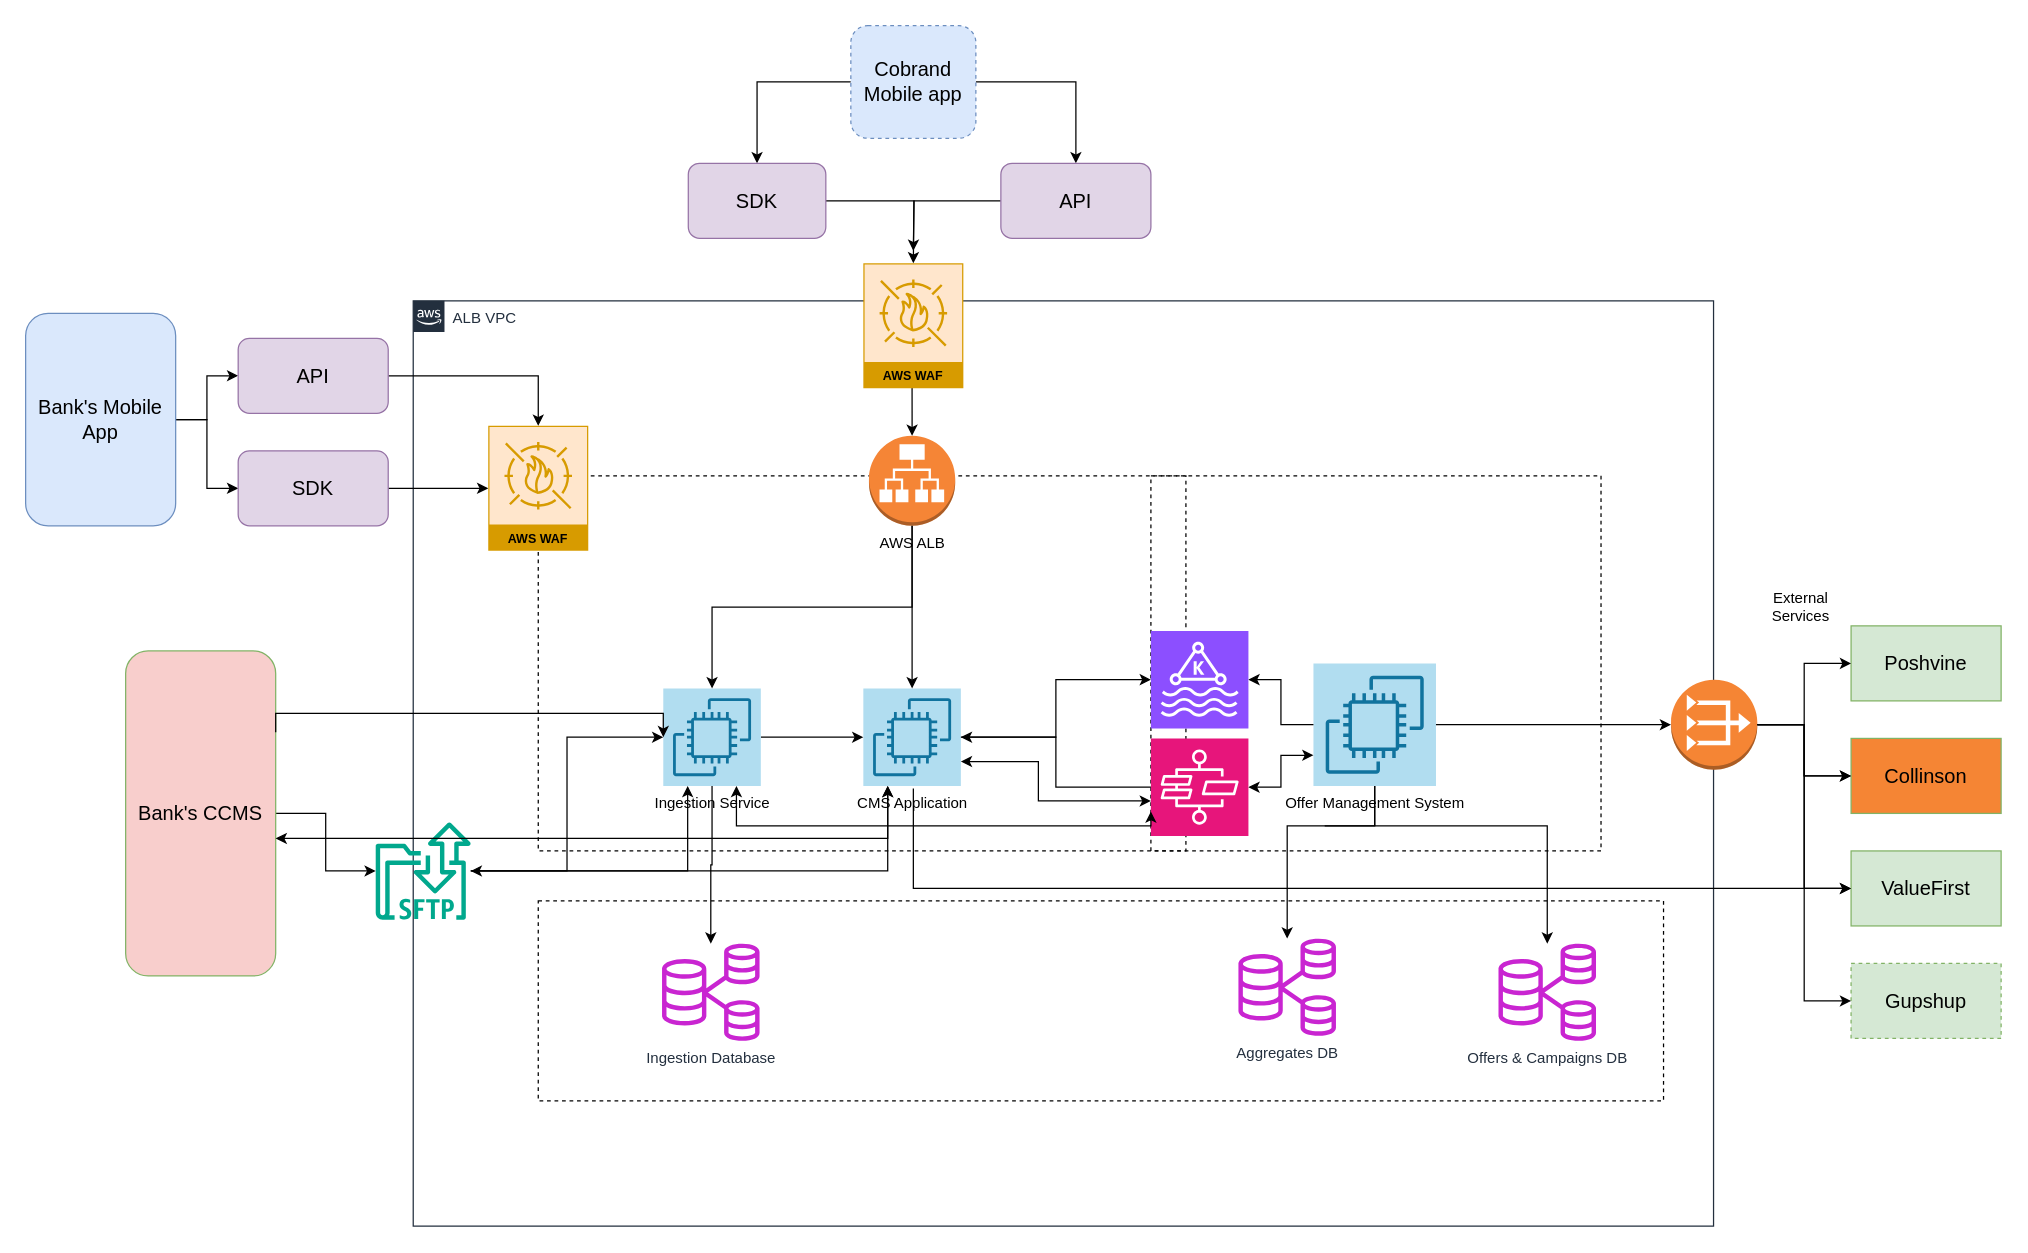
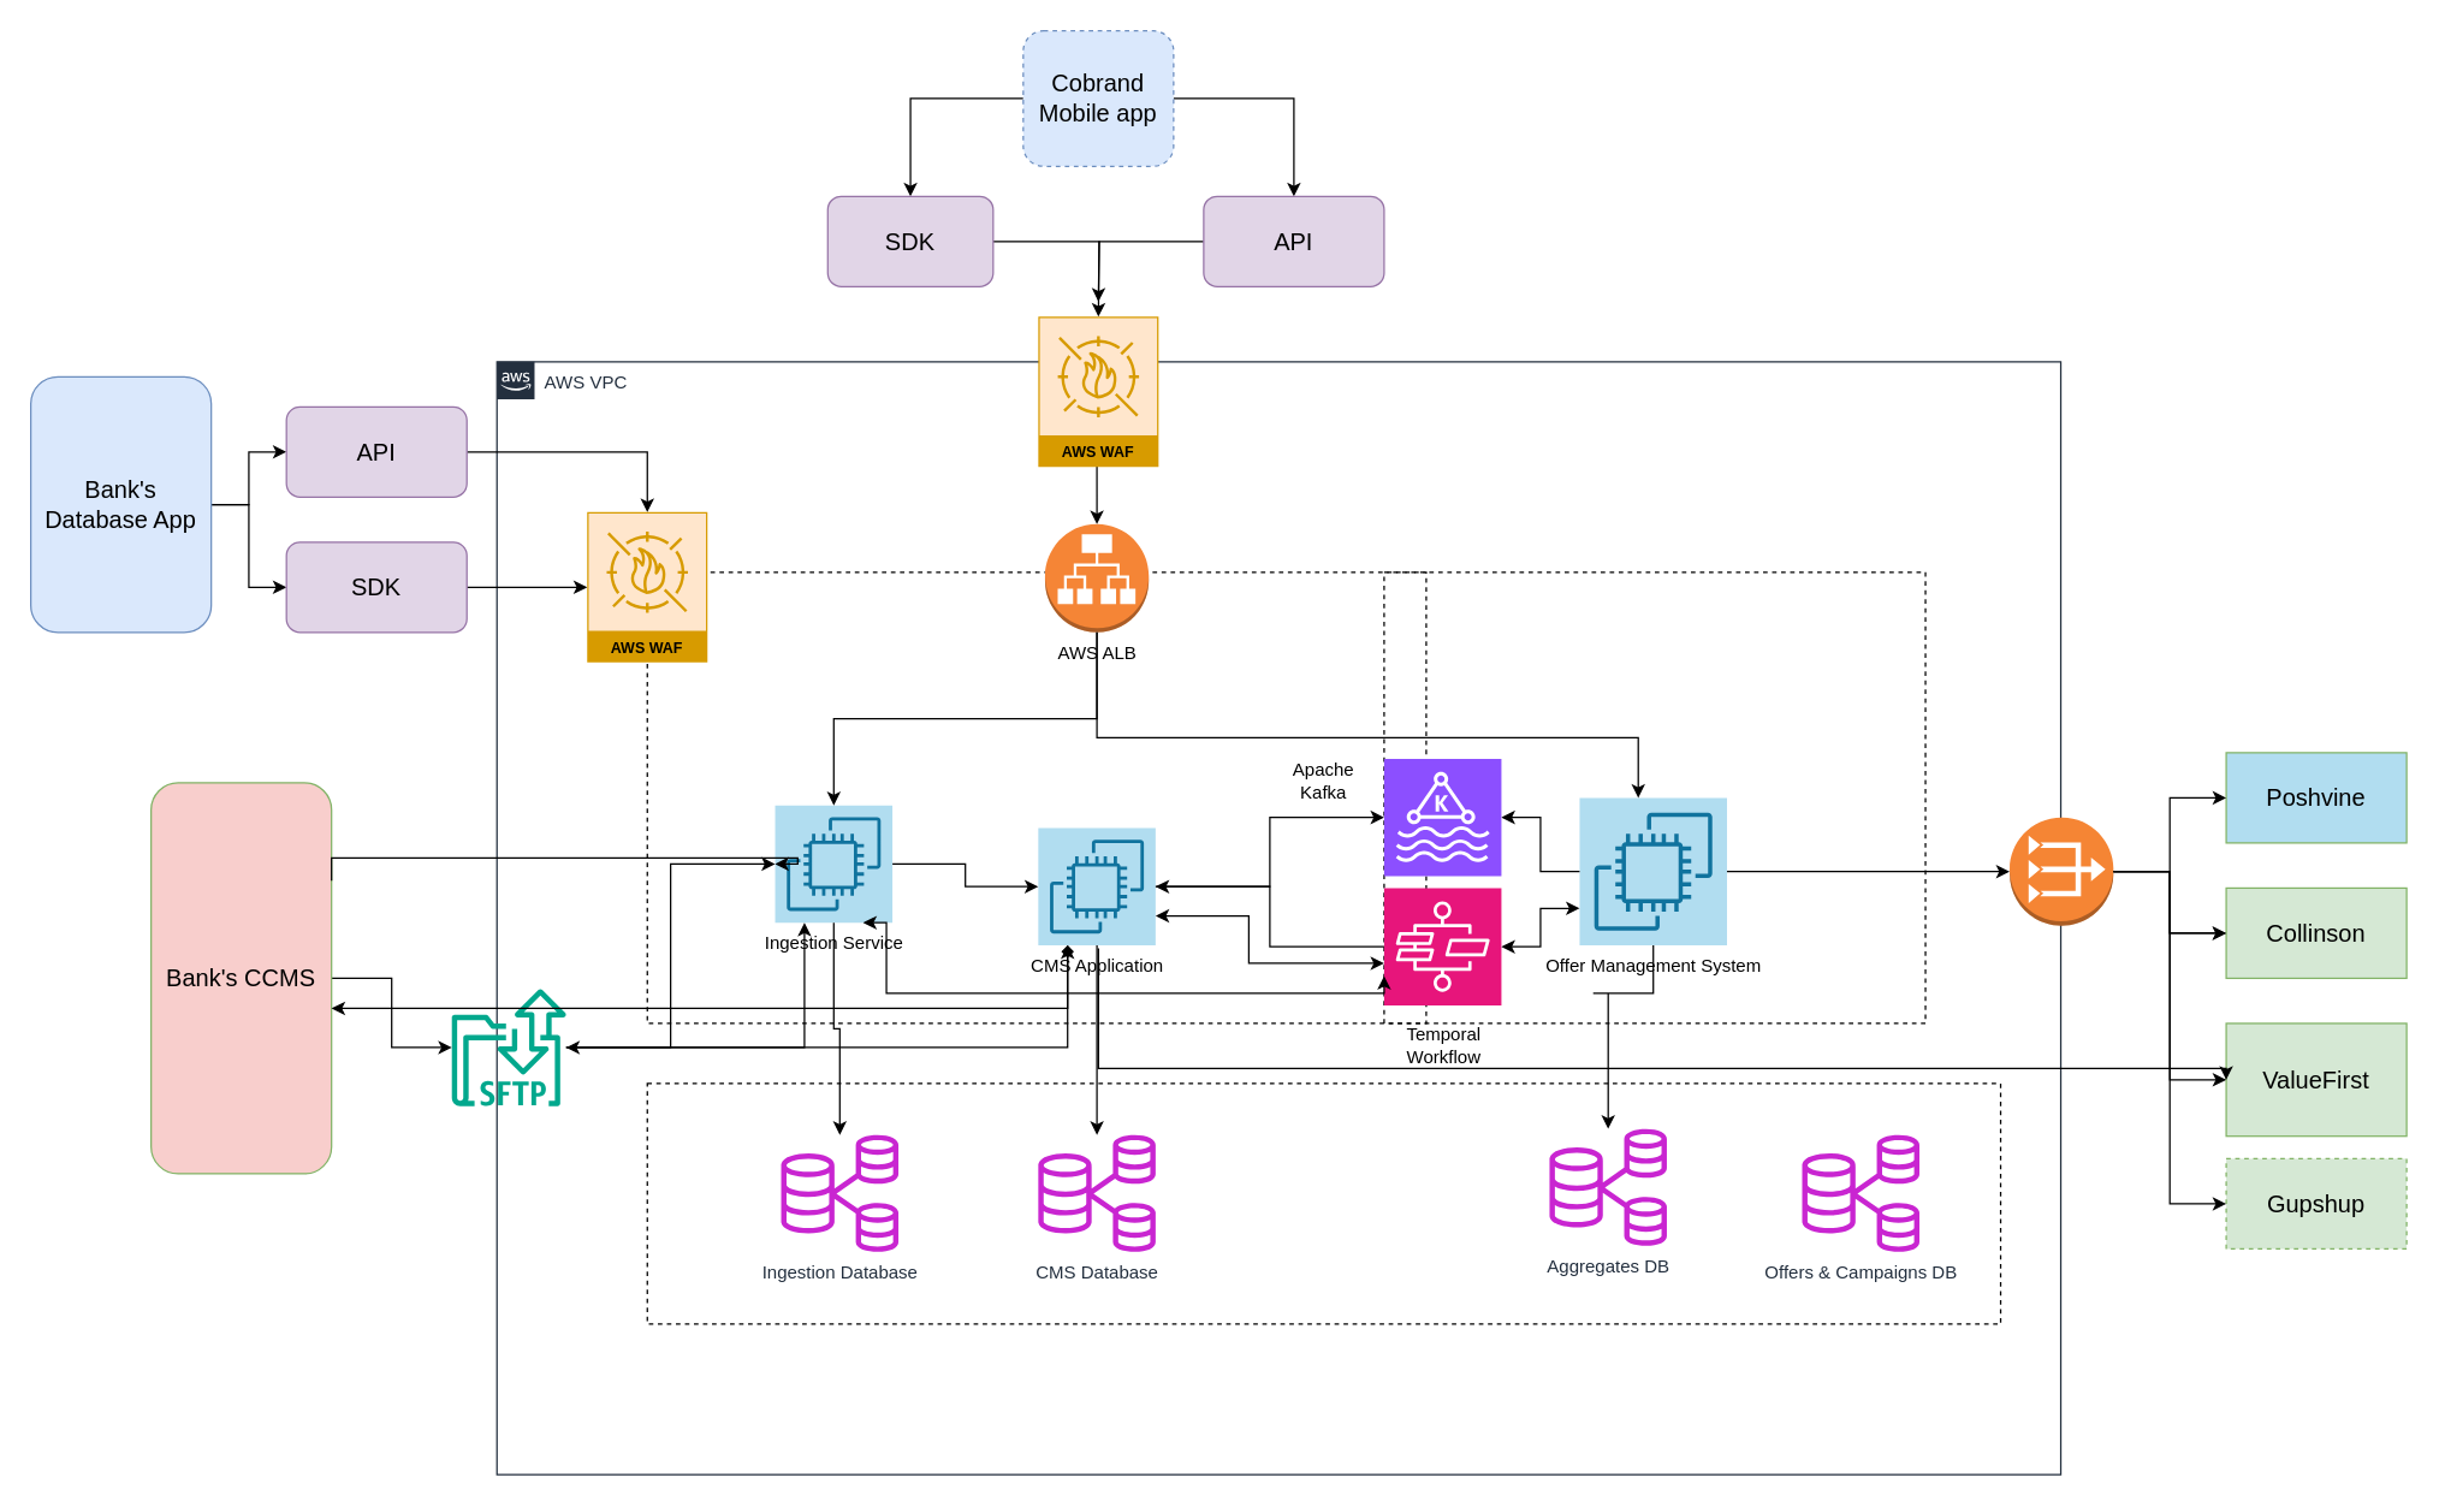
- <mxCell id="4" value="ALB VPC" style="points=[[0,0],[0.25,0],[0.5,0],[0.75,0],[1,0],[1,0.25],[1,0.5],[1,0.75],[1,1],[0.75,1],[0.5,1],[0.25,1],[0,1],[0,0.75],[0,0.5],[0,0.25]];outlineConnect=0;gradientColor=none;html=1;whiteSpace=wrap;fontSize=12;fontStyle=0;shape=mxgraph.aws4.group;grIcon=mxgraph.aws4.group_aws_cloud_alt;strokeColor=#232F3E;fillColor=none;verticalAlign=top;align=left;spacingLeft=30;fontColor=#232F3E;dashed=0;labelBackgroundColor=#ffffff;container=1;pointerEvents=0;collapsible=0;recursiveResize=0;" parent="1" vertex="1"><mxGeometry x="330" y="240" width="1040" height="740" as="geometry" /></mxCell>
+ <mxCell id="4" value="AWS VPC" style="points=[[0,0],[0.25,0],[0.5,0],[0.75,0],[1,0],[1,0.25],[1,0.5],[1,0.75],[1,1],[0.75,1],[0.5,1],[0.25,1],[0,1],[0,0.75],[0,0.5],[0,0.25]];outlineConnect=0;gradientColor=none;html=1;whiteSpace=wrap;fontSize=12;fontStyle=0;shape=mxgraph.aws4.group;grIcon=mxgraph.aws4.group_aws_cloud_alt;strokeColor=#232F3E;fillColor=none;verticalAlign=top;align=left;spacingLeft=30;fontColor=#232F3E;dashed=0;labelBackgroundColor=#ffffff;container=1;pointerEvents=0;collapsible=0;recursiveResize=0;" parent="1" vertex="1"><mxGeometry x="330" y="240" width="1040" height="740" as="geometry" /></mxCell>
- <mxCell id="55" value="&lt;font style=&quot;font-size: 16px;&quot;&gt;Bank's Mobile App&lt;/font&gt;" style="rounded=1;whiteSpace=wrap;html=1;fillColor=#dae8fc;strokeColor=#6c8ebf;" parent="1" vertex="1"><mxGeometry x="20" y="250" width="120" height="170" as="geometry" /></mxCell>
+ <mxCell id="55" value="&lt;font style=&quot;font-size: 16px;&quot;&gt;Bank's Database App&lt;/font&gt;" style="rounded=1;whiteSpace=wrap;html=1;fillColor=#dae8fc;strokeColor=#6c8ebf;" parent="1" vertex="1"><mxGeometry x="20" y="250" width="120" height="170" as="geometry" /></mxCell>
- <mxCell id="52" value="External Services" style="text;html=1;strokeColor=none;fillColor=none;align=center;verticalAlign=middle;whiteSpace=wrap;rounded=0;" parent="1" vertex="1"><mxGeometry x="1410" y="470" width="60" height="30" as="geometry" /></mxCell>
+ <mxCell id="42" value="" style="edgeStyle=orthogonalEdgeStyle;rounded=0;orthogonalLoop=1;jettySize=auto;html=1;exitX=0.5;exitY=1;exitDx=0;exitDy=0;exitPerimeter=0;" parent="1" source="13" target="3" edge="1"><mxGeometry relative="1" as="geometry"><mxPoint x="680" y="420" as="sourcePoint" /><mxPoint x="529" y="560" as="targetPoint" /><Array as="points"><mxPoint x="729" y="490" /><mxPoint x="1089" y="490" /></Array></mxGeometry></mxCell>
- <mxCell id="12" value="" style="edgeStyle=orthogonalEdgeStyle;rounded=0;orthogonalLoop=1;jettySize=auto;html=1;entryX=0.5;entryY=0;entryDx=0;entryDy=0;entryPerimeter=0;" parent="8" source="13" target="10" edge="1"><mxGeometry relative="1" as="geometry"><mxPoint x="299.0" y="126" as="targetPoint" /></mxGeometry></mxCell>
+ <mxCell id="17" value="Apache Kafka" style="text;html=1;strokeColor=none;fillColor=none;align=center;verticalAlign=middle;whiteSpace=wrap;rounded=0;" parent="8" vertex="1"><mxGeometry x="420" y="124" width="60" height="30" as="geometry" /></mxCell>
- <mxCell id="44" value="Poshvine" style="rounded=0;whiteSpace=wrap;html=1;fontSize=16;fillColor=#d5e8d4;strokeColor=#82b366;" parent="1" vertex="1"><mxGeometry x="1480" y="500" width="120" height="60" as="geometry" /></mxCell>
+ <mxCell id="44" value="Poshvine" style="rounded=0;whiteSpace=wrap;html=1;fontSize=16;fillColor=#b1ddf0;strokeColor=#82b366;" parent="1" vertex="1"><mxGeometry x="1480" y="500" width="120" height="60" as="geometry" /></mxCell>
- <mxCell id="15" value="Ingestion Service" style="sketch=0;points=[[0,0,0],[0.25,0,0],[0.5,0,0],[0.75,0,0],[1,0,0],[0,1,0],[0.25,1,0],[0.5,1,0],[0.75,1,0],[1,1,0],[0,0.25,0],[0,0.5,0],[0,0.75,0],[1,0.25,0],[1,0.5,0],[1,0.75,0]];outlineConnect=0;fillColor=#b1ddf0;strokeColor=#10739e;dashed=0;verticalLabelPosition=bottom;verticalAlign=top;align=center;html=1;fontSize=12;fontStyle=0;aspect=fixed;shape=mxgraph.aws4.resourceIcon;resIcon=mxgraph.aws4.ec2;" parent="8" vertex="1"><mxGeometry x="100" y="170" width="78" height="78" as="geometry" /></mxCell>
+ <mxCell id="15" value="Ingestion Service" style="sketch=0;points=[[0,0,0],[0.25,0,0],[0.5,0,0],[0.75,0,0],[1,0,0],[0,1,0],[0.25,1,0],[0.5,1,0],[0.75,1,0],[1,1,0],[0,0.25,0],[0,0.5,0],[0,0.75,0],[1,0.25,0],[1,0.5,0],[1,0.75,0]];outlineConnect=0;fillColor=#b1ddf0;strokeColor=#10739e;dashed=0;verticalLabelPosition=bottom;verticalAlign=top;align=center;html=1;fontSize=12;fontStyle=0;aspect=fixed;shape=mxgraph.aws4.resourceIcon;resIcon=mxgraph.aws4.ec2;" parent="8" vertex="1"><mxGeometry x="85" y="155" width="78" height="78" as="geometry" /></mxCell>
- <mxCell id="45" value="Collinson" style="rounded=0;whiteSpace=wrap;html=1;fontSize=16;fillColor=#f58534;strokeColor=#82b366;" parent="1" vertex="1"><mxGeometry x="1480" y="590" width="120" height="60" as="geometry" /></mxCell>
+ <mxCell id="45" value="Collinson" style="rounded=0;whiteSpace=wrap;html=1;fontSize=16;fillColor=#d5e8d4;strokeColor=#82b366;" parent="1" vertex="1"><mxGeometry x="1480" y="590" width="120" height="60" as="geometry" /></mxCell>
- <mxCell id="40" value="" style="edgeStyle=orthogonalEdgeStyle;rounded=0;orthogonalLoop=1;jettySize=auto;html=1;exitX=0.5;exitY=1;exitDx=0;exitDy=0;exitPerimeter=0;" parent="1" source="3" target="7" edge="1"><mxGeometry relative="1" as="geometry"><mxPoint x="1097" y="589" as="targetPoint" /><Array as="points"><mxPoint x="1059" y="660" /><mxPoint x="1137" y="660" /></Array></mxGeometry></mxCell>
- <mxCell id="63" style="edgeStyle=orthogonalEdgeStyle;rounded=0;orthogonalLoop=1;jettySize=auto;html=1;entryX=0.25;entryY=1;entryDx=0;entryDy=0;entryPerimeter=0;startArrow=classic;startFill=1;" parent="1" source="62" target="10" edge="1"><mxGeometry relative="1" as="geometry"><Array as="points"><mxPoint x="710" y="670" /></Array></mxGeometry></mxCell>
+ <mxCell id="63" style="edgeStyle=orthogonalEdgeStyle;rounded=0;orthogonalLoop=1;jettySize=auto;html=1;entryX=0.25;entryY=1;entryDx=0;entryDy=0;entryPerimeter=0;startArrow=classic;startFill=1;endArrow=diamond;" parent="1" source="62" target="10" edge="1"><mxGeometry relative="1" as="geometry"><Array as="points"><mxPoint x="710" y="670" /></Array></mxGeometry></mxCell>
+ <mxCell id="30" value="Temporal Workflow" style="text;html=1;strokeColor=none;fillColor=none;align=center;verticalAlign=middle;whiteSpace=wrap;rounded=0;" parent="4" vertex="1"><mxGeometry x="600" y="440" width="60" height="30" as="geometry" /></mxCell>
- <mxCell id="50" value="ValueFirst" style="rounded=0;whiteSpace=wrap;html=1;fontSize=16;fillColor=#d5e8d4;strokeColor=#82b366;" parent="1" vertex="1"><mxGeometry x="1480" y="680" width="120" height="60" as="geometry" /></mxCell>
+ <mxCell id="50" value="ValueFirst" style="rounded=0;whiteSpace=wrap;html=1;fontSize=16;fillColor=#d5e8d4;strokeColor=#82b366;" parent="1" vertex="1"><mxGeometry x="1480" y="680" width="120" height="75" as="geometry" /></mxCell>
+ <mxCell id="9" value="" style="edgeStyle=orthogonalEdgeStyle;rounded=0;orthogonalLoop=1;jettySize=auto;html=1;" parent="8" source="10" target="11" edge="1"><mxGeometry relative="1" as="geometry" /></mxCell>
- <mxCell id="22" value="Aggregates DB" style="sketch=0;outlineConnect=0;fontColor=#232F3E;gradientColor=none;fillColor=#C925D1;strokeColor=none;dashed=0;verticalLabelPosition=bottom;verticalAlign=top;align=center;html=1;fontSize=12;fontStyle=0;aspect=fixed;pointerEvents=1;shape=mxgraph.aws4.rds_multi_az_db_cluster;" parent="4" vertex="1"><mxGeometry x="660" y="510" width="78" height="78" as="geometry" /></mxCell>
+ <mxCell id="22" value="Aggregates DB" style="sketch=0;outlineConnect=0;fontColor=#232F3E;gradientColor=none;fillColor=#C925D1;strokeColor=none;dashed=0;verticalLabelPosition=bottom;verticalAlign=top;align=center;html=1;fontSize=12;fontStyle=0;aspect=fixed;pointerEvents=1;shape=mxgraph.aws4.rds_multi_az_db_cluster;" parent="4" vertex="1"><mxGeometry x="700" y="510" width="78" height="78" as="geometry" /></mxCell>
- <mxCell id="6" value="Ingestion Database" style="sketch=0;outlineConnect=0;fontColor=#232F3E;gradientColor=none;fillColor=#C925D1;strokeColor=none;dashed=0;verticalLabelPosition=bottom;verticalAlign=top;align=center;html=1;fontSize=12;fontStyle=0;aspect=fixed;pointerEvents=1;shape=mxgraph.aws4.rds_multi_az_db_cluster;" parent="5" vertex="1"><mxGeometry x="99" y="34" width="78" height="78" as="geometry" /></mxCell>
+ <mxCell id="6" value="Ingestion Database" style="sketch=0;outlineConnect=0;fontColor=#232F3E;gradientColor=none;fillColor=#C925D1;strokeColor=none;dashed=0;verticalLabelPosition=bottom;verticalAlign=top;align=center;html=1;fontSize=12;fontStyle=0;aspect=fixed;pointerEvents=1;shape=mxgraph.aws4.rds_multi_az_db_cluster;" parent="5" vertex="1"><mxGeometry x="89" y="34" width="78" height="78" as="geometry" /></mxCell>
+ <mxCell id="11" value="CMS Database" style="sketch=0;outlineConnect=0;fontColor=#232F3E;gradientColor=none;fillColor=#C925D1;strokeColor=none;dashed=0;verticalLabelPosition=bottom;verticalAlign=top;align=center;html=1;fontSize=12;fontStyle=0;aspect=fixed;pointerEvents=1;shape=mxgraph.aws4.rds_multi_az_db_cluster;" parent="8" vertex="1"><mxGeometry x="260" y="374" width="78" height="78" as="geometry" /></mxCell>
